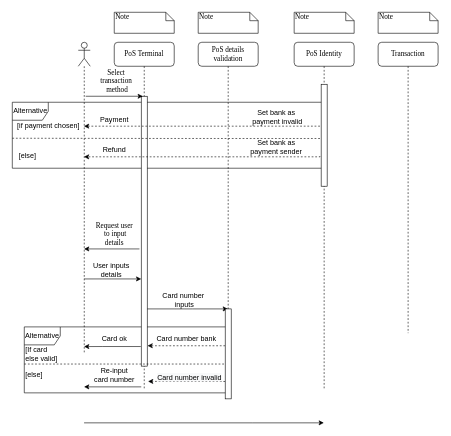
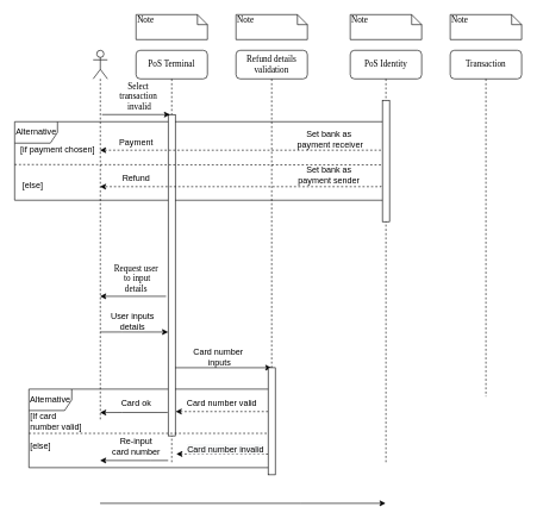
- <mxCell id="29" value="PoS details validation" style="shape=umlLifeline;perimeter=lifelinePerimeter;whiteSpace=wrap;html=1;container=1;collapsible=0;recursiveResize=0;outlineConnect=0;rounded=1;shadow=0;comic=0;labelBackgroundColor=none;strokeWidth=1;fontFamily=Verdana;fontSize=12;align=center;" parent="1" vertex="1"><mxGeometry x="330" y="70" width="100" height="580" as="geometry" /></mxCell>
+ <mxCell id="29" value="Refund details validation" style="shape=umlLifeline;perimeter=lifelinePerimeter;whiteSpace=wrap;html=1;container=1;collapsible=0;recursiveResize=0;outlineConnect=0;rounded=1;shadow=0;comic=0;labelBackgroundColor=none;strokeWidth=1;fontFamily=Verdana;fontSize=12;align=center;" parent="1" vertex="1"><mxGeometry x="330" y="70" width="100" height="580" as="geometry" /></mxCell>
- <mxCell id="37" value="&lt;span style=&quot;font-family: &amp;#34;verdana&amp;#34;&quot;&gt;Select&lt;/span&gt;&lt;br style=&quot;font-family: &amp;#34;verdana&amp;#34;&quot;&gt;&lt;span style=&quot;font-family: &amp;#34;verdana&amp;#34;&quot;&gt;transaction&lt;/span&gt;&lt;br style=&quot;font-family: &amp;#34;verdana&amp;#34;&quot;&gt;&lt;span style=&quot;font-family: &amp;#34;verdana&amp;#34;&quot;&gt;&amp;nbsp;method&lt;/span&gt;" style="text;html=1;align=center;verticalAlign=middle;resizable=0;points=[];autosize=1;strokeColor=none;fillColor=none;" vertex="1" parent="1"><mxGeometry x="152.67" y="110" width="80" height="50" as="geometry" /></mxCell>
+ <mxCell id="37" value="&lt;span style=&quot;font-family: &amp;#34;verdana&amp;#34;&quot;&gt;Select&lt;/span&gt;&lt;br style=&quot;font-family: &amp;#34;verdana&amp;#34;&quot;&gt;&lt;span style=&quot;font-family: &amp;#34;verdana&amp;#34;&quot;&gt;transaction&lt;/span&gt;&lt;br style=&quot;font-family: &amp;#34;verdana&amp;#34;&quot;&gt;&lt;span style=&quot;font-family: &amp;#34;verdana&amp;#34;&quot;&gt;&amp;nbsp;invalid&lt;/span&gt;" style="text;html=1;align=center;verticalAlign=middle;resizable=0;points=[];autosize=1;strokeColor=none;fillColor=none;" vertex="1" parent="1"><mxGeometry x="152.67" y="110" width="80" height="50" as="geometry" /></mxCell>
- <mxCell id="41" value="Set bank as&lt;br&gt;&amp;nbsp;payment invalid" style="text;html=1;align=center;verticalAlign=middle;resizable=0;points=[];autosize=1;strokeColor=none;fillColor=none;" vertex="1" parent="1"><mxGeometry x="405" y="180" width="110" height="30" as="geometry" /></mxCell>
+ <mxCell id="41" value="Set bank as&lt;br&gt;&amp;nbsp;payment receiver" style="text;html=1;align=center;verticalAlign=middle;resizable=0;points=[];autosize=1;strokeColor=none;fillColor=none;" vertex="1" parent="1"><mxGeometry x="405" y="180" width="110" height="30" as="geometry" /></mxCell>
- <mxCell id="25" value="Card number bank" style="text;html=1;align=center;verticalAlign=middle;resizable=0;points=[];autosize=1;strokeColor=none;fillColor=none;" vertex="1" parent="1"><mxGeometry x="255" y="554.58" width="110" height="20" as="geometry" /></mxCell>
+ <mxCell id="25" value="Card number valid" style="text;html=1;align=center;verticalAlign=middle;resizable=0;points=[];autosize=1;strokeColor=none;fillColor=none;" vertex="1" parent="1"><mxGeometry x="255" y="554.58" width="110" height="20" as="geometry" /></mxCell>
- <mxCell id="31" value="[If card &lt;br&gt;else valid]" style="text;html=1;align=left;verticalAlign=middle;resizable=0;points=[];autosize=1;strokeColor=none;fillColor=none;" vertex="1" parent="1"><mxGeometry x="40" y="574.58" width="90" height="30" as="geometry" /></mxCell>
+ <mxCell id="31" value="[If card &lt;br&gt;number valid]" style="text;html=1;align=left;verticalAlign=middle;resizable=0;points=[];autosize=1;strokeColor=none;fillColor=none;" vertex="1" parent="1"><mxGeometry x="40" y="574.58" width="90" height="30" as="geometry" /></mxCell>
